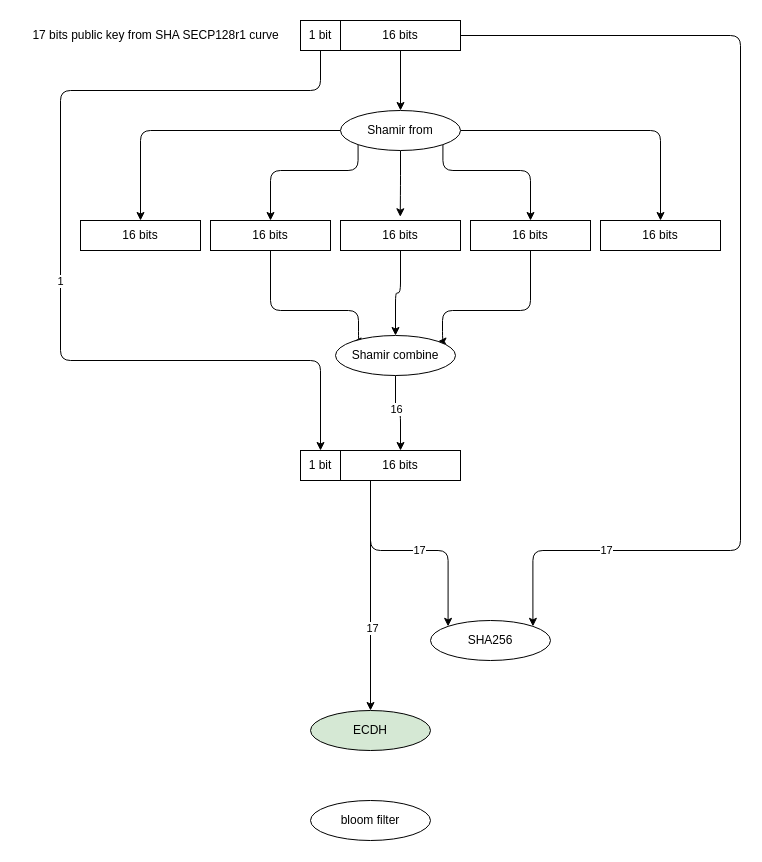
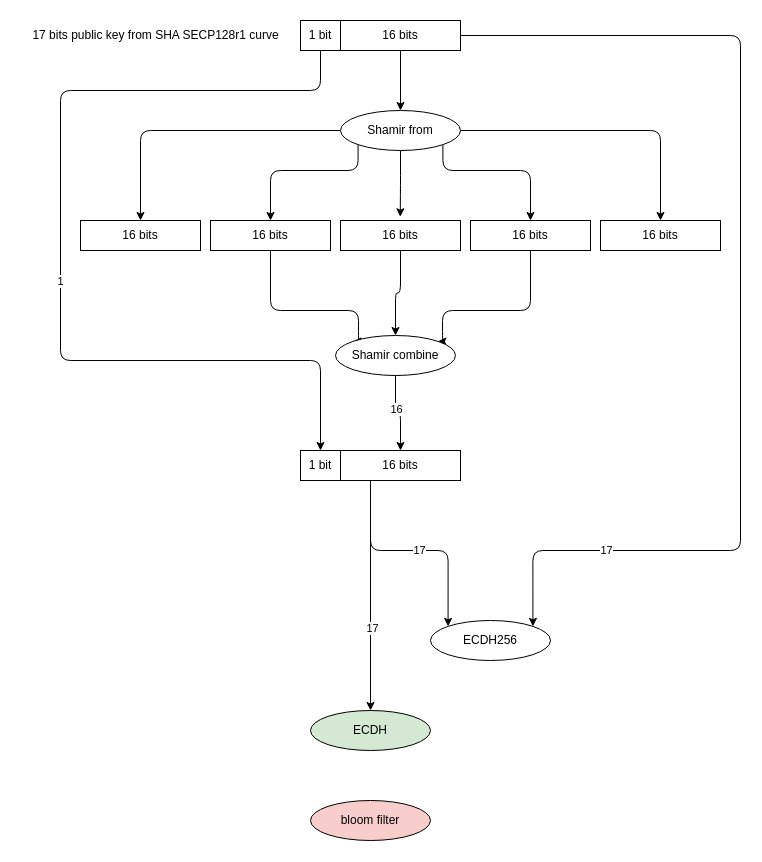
- <mxCell id="36" value="SHA256" style="ellipse;whiteSpace=wrap;html=1;" vertex="1" parent="1"><mxGeometry x="430" y="620" width="120" height="40" as="geometry" /></mxCell>
+ <mxCell id="36" value="ECDH256" style="ellipse;whiteSpace=wrap;html=1;" vertex="1" parent="1"><mxGeometry x="430" y="620" width="120" height="40" as="geometry" /></mxCell>
- <mxCell id="40" value="bloom filter" style="ellipse;whiteSpace=wrap;html=1;" vertex="1" parent="1"><mxGeometry x="310" y="800" width="120" height="40" as="geometry" /></mxCell>
+ <mxCell id="40" value="bloom filter" style="ellipse;whiteSpace=wrap;html=1;fillColor=#f8cecc;" vertex="1" parent="1"><mxGeometry x="310" y="800" width="120" height="40" as="geometry" /></mxCell>
